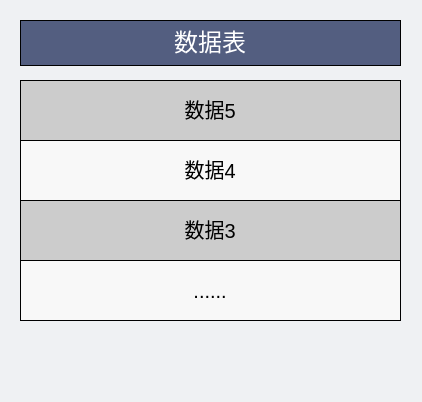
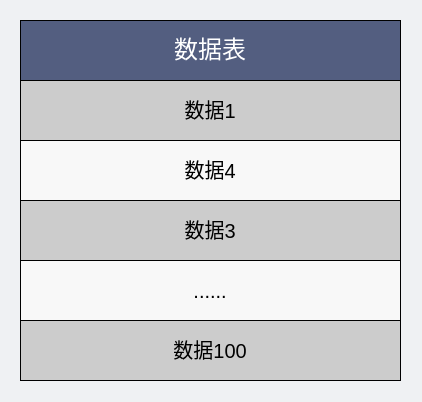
- <mxCell id="3" value="&lt;font color=&quot;#ffffff&quot; style=&quot;font-size: 24px&quot;&gt;数据表&lt;/font&gt;" style="rounded=0;whiteSpace=wrap;html=1;fillColor=#535E80;gradientColor=none;fontSize=24;" parent="1" vertex="1"><mxGeometry x="20" y="20" width="380" height="45" as="geometry" /></mxCell>
+ <mxCell id="3" value="&lt;font color=&quot;#ffffff&quot; style=&quot;font-size: 24px&quot;&gt;数据表&lt;/font&gt;" style="rounded=0;whiteSpace=wrap;html=1;fillColor=#535E80;gradientColor=none;fontSize=24;" parent="1" vertex="1"><mxGeometry x="20" y="20" width="380" height="60" as="geometry" /></mxCell>
- <mxCell id="2" value="数据5" style="rounded=0;whiteSpace=wrap;html=1;fillColor=#CCCCCC;gradientColor=none;fontSize=20;" parent="1" vertex="1"><mxGeometry x="20" y="80" width="380" height="60" as="geometry" /></mxCell>
+ <mxCell id="2" value="数据1" style="rounded=0;whiteSpace=wrap;html=1;fillColor=#CCCCCC;gradientColor=none;fontSize=20;" parent="1" vertex="1"><mxGeometry x="20" y="80" width="380" height="60" as="geometry" /></mxCell>
+ <mxCell id="7" value="数据100" style="rounded=0;whiteSpace=wrap;html=1;fillColor=#CCCCCC;gradientColor=none;fontSize=20;" parent="1" vertex="1"><mxGeometry x="20" y="320" width="380" height="60" as="geometry" /></mxCell>
